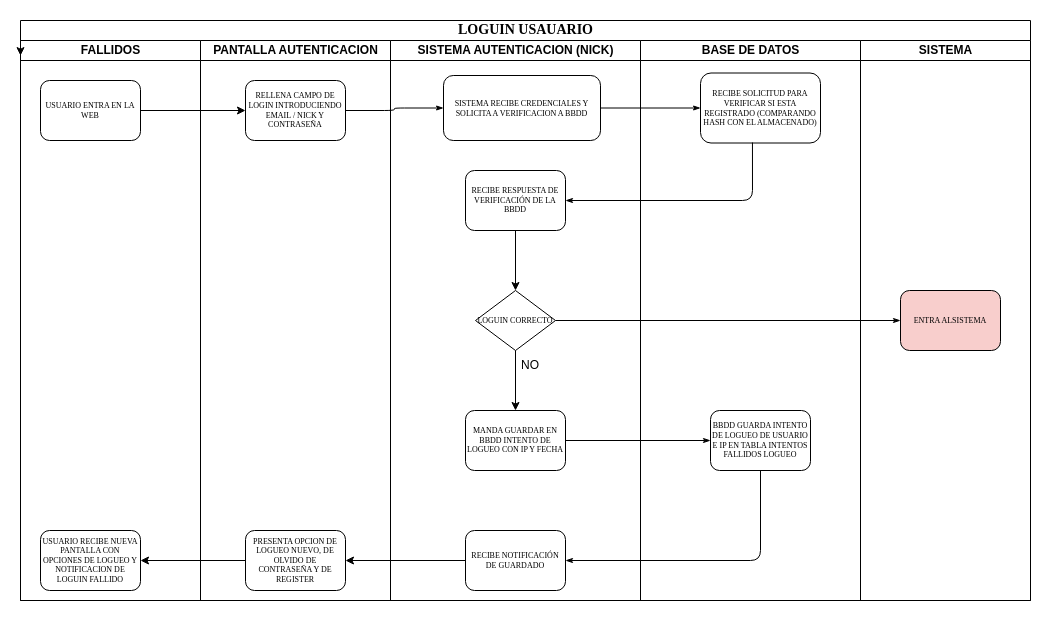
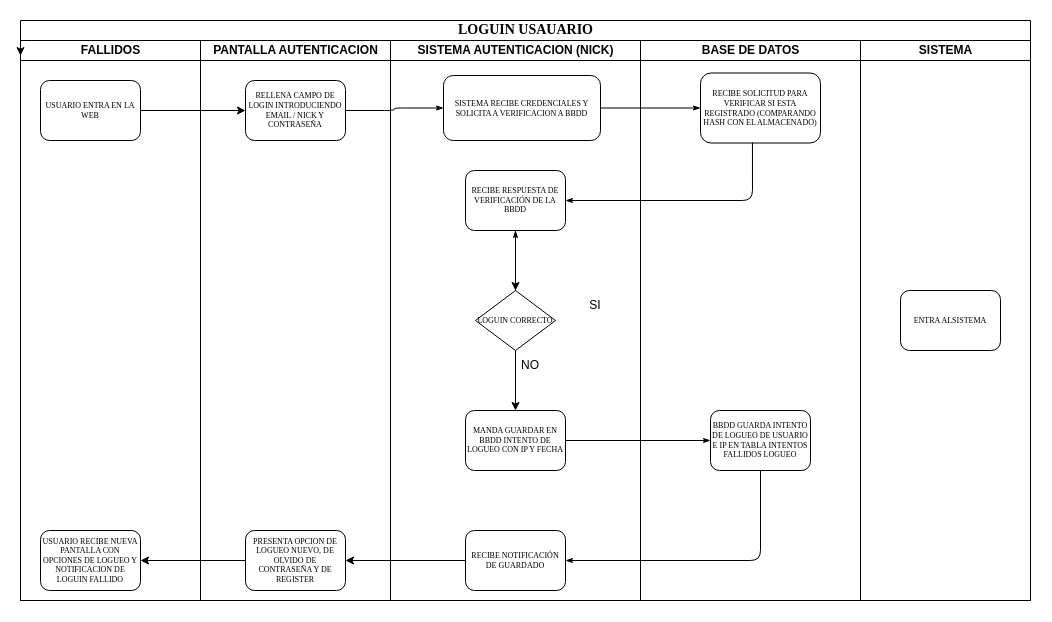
+ <mxCell id="15" value="SI" style="text;html=1;align=center;verticalAlign=middle;whiteSpace=wrap;rounded=0;" parent="11" vertex="1"><mxGeometry x="175" y="250" width="60" height="30" as="geometry" /></mxCell>
- <mxCell id="7" style="edgeStyle=orthogonalEdgeStyle;rounded=1;html=1;labelBackgroundColor=none;startArrow=none;startFill=0;startSize=5;endArrow=classicThin;endFill=1;endSize=5;jettySize=auto;orthogonalLoop=1;strokeWidth=1;fontFamily=Verdana;fontSize=8" parent="2" source="13" target="24" edge="1"><mxGeometry relative="1" as="geometry" /></mxCell>
+ <mxCell id="7" style="edgeStyle=orthogonalEdgeStyle;rounded=1;html=1;labelBackgroundColor=none;startArrow=none;startFill=0;startSize=5;endArrow=classicThin;endFill=1;endSize=5;jettySize=auto;orthogonalLoop=1;strokeWidth=1;fontFamily=Verdana;fontSize=8;" parent="2" source="13" target="14" edge="1"><mxGeometry relative="1" as="geometry" /></mxCell>
- <mxCell id="24" value="ENTRA ALSISTEMA" style="rounded=1;whiteSpace=wrap;html=1;shadow=0;labelBackgroundColor=none;strokeWidth=1;fontFamily=Verdana;fontSize=8;align=center;fillColor=#f8cecc;" parent="23" vertex="1"><mxGeometry x="40" y="250" width="100" height="60" as="geometry" /></mxCell>
+ <mxCell id="24" value="ENTRA ALSISTEMA" style="rounded=1;whiteSpace=wrap;html=1;shadow=0;labelBackgroundColor=none;strokeWidth=1;fontFamily=Verdana;fontSize=8;align=center;" parent="23" vertex="1"><mxGeometry x="40" y="250" width="100" height="60" as="geometry" /></mxCell>
